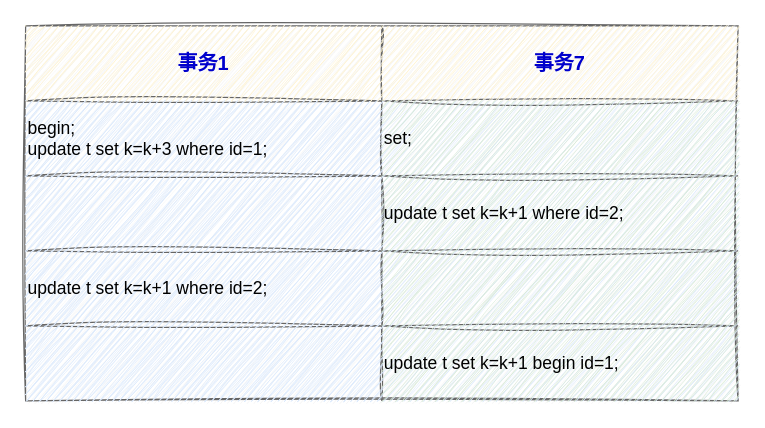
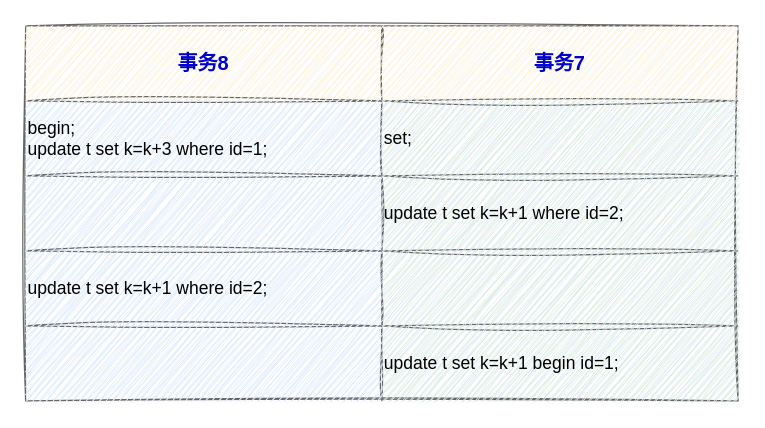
- <mxCell id="4" value="事务1" style="shape=partialRectangle;html=1;whiteSpace=wrap;connectable=0;strokeColor=#d6b656;overflow=hidden;fillColor=#fff2cc;top=0;left=0;bottom=0;right=0;pointerEvents=1;sketch=1;curveFitting=1;jiggle=2;fontSize=16;fontStyle=1;fontColor=#0000CC;" vertex="1" parent="3"><mxGeometry width="285" height="60" as="geometry"><mxRectangle width="285" height="60" as="alternateBounds" /></mxGeometry></mxCell>
+ <mxCell id="4" value="事务8" style="shape=partialRectangle;html=1;whiteSpace=wrap;connectable=0;strokeColor=#d6b656;overflow=hidden;fillColor=#fff2cc;top=0;left=0;bottom=0;right=0;pointerEvents=1;sketch=1;curveFitting=1;jiggle=2;fontSize=16;fontStyle=1;fontColor=#0000CC;" vertex="1" parent="3"><mxGeometry width="285" height="60" as="geometry"><mxRectangle width="285" height="60" as="alternateBounds" /></mxGeometry></mxCell>
